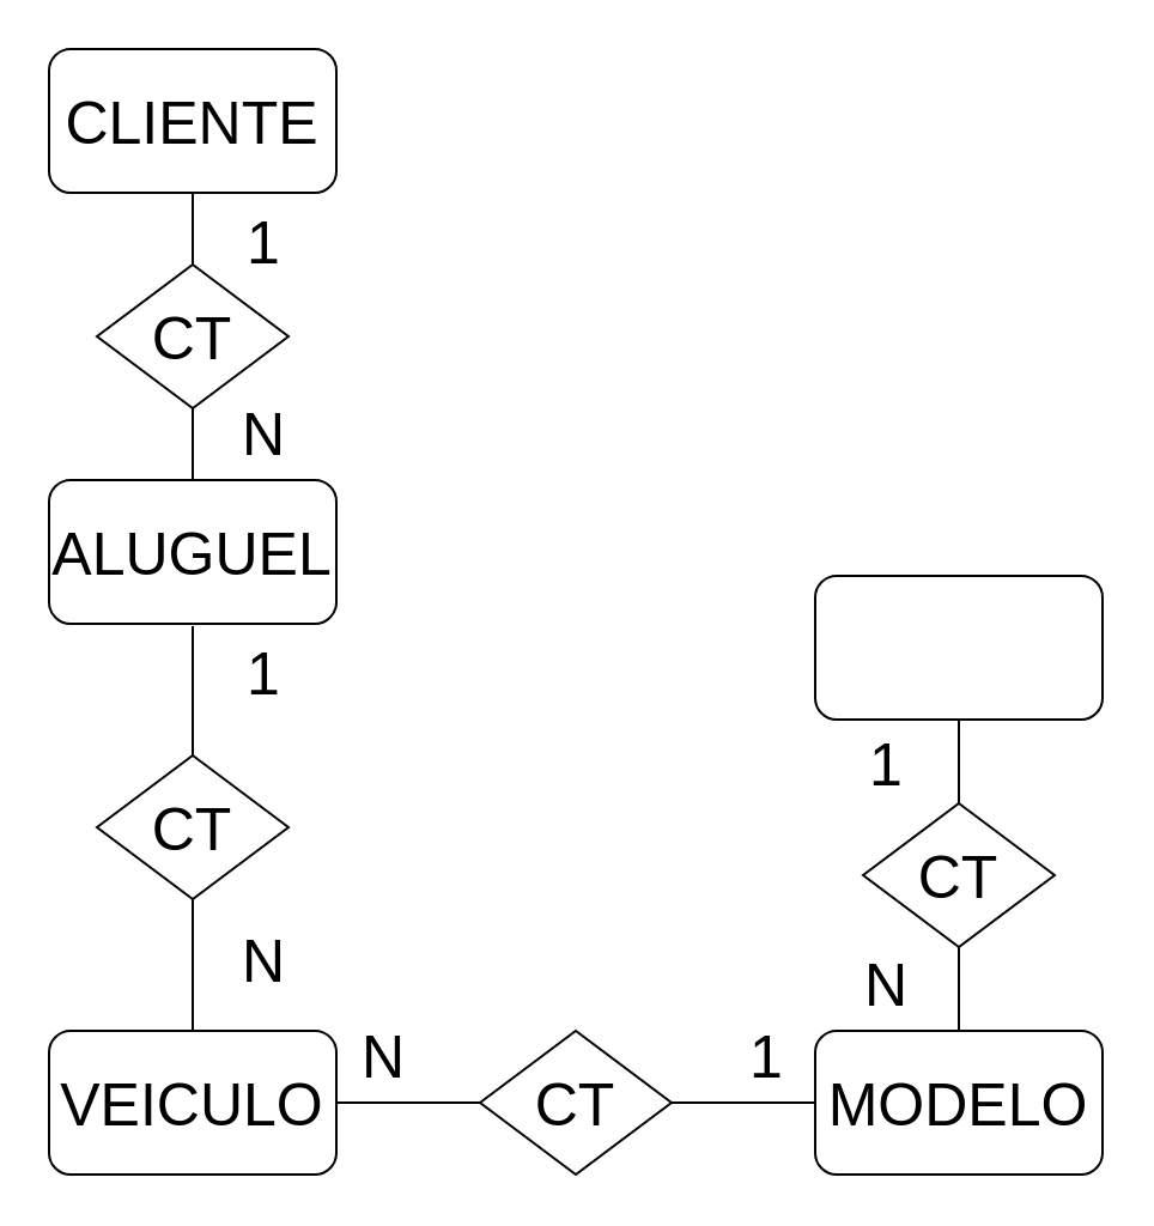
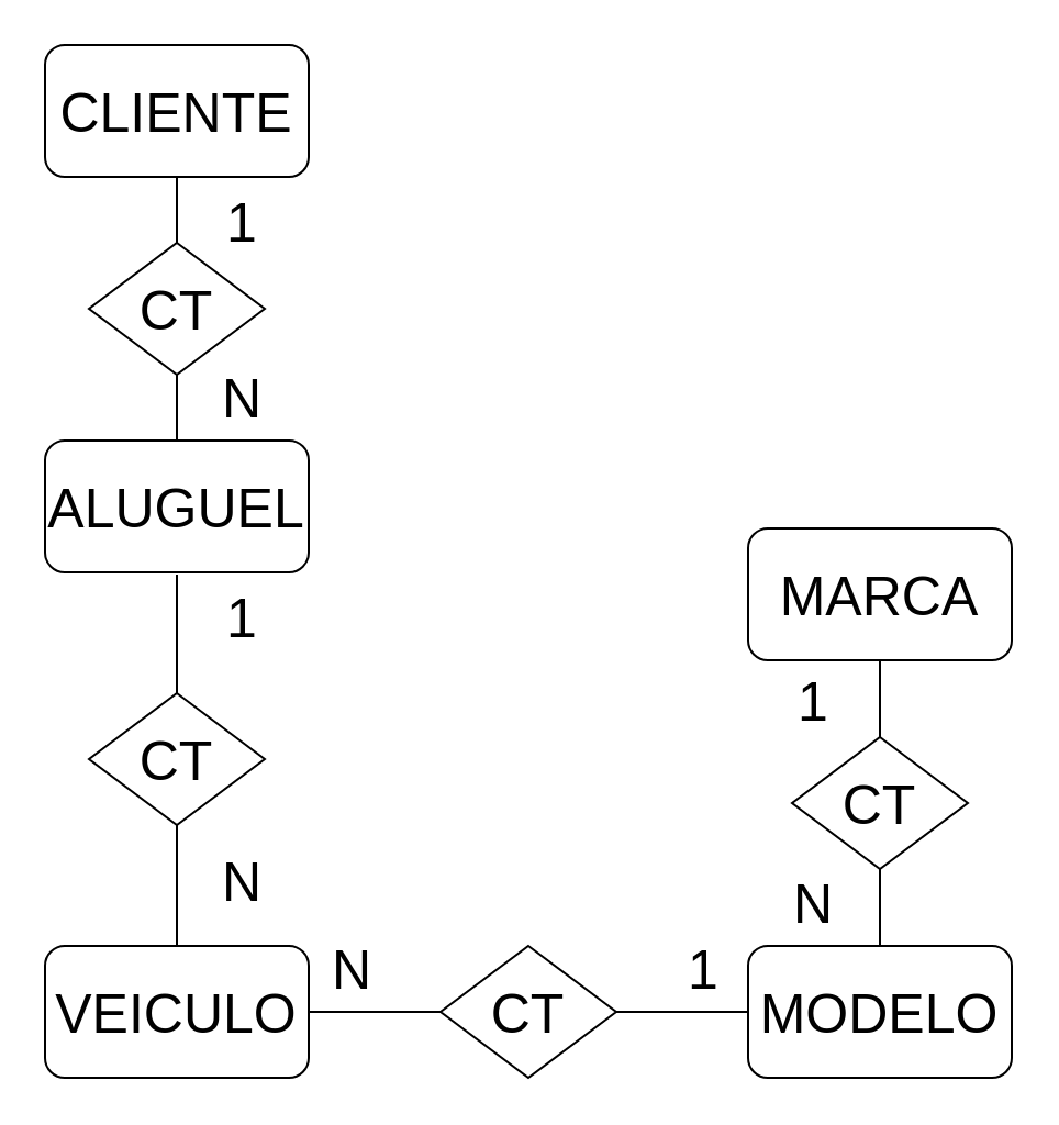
+ <mxCell id="33" value="MARCA" style="text;html=1;strokeColor=none;fillColor=none;align=center;verticalAlign=middle;whiteSpace=wrap;rounded=0;fontSize=25;" vertex="1" parent="1"><mxGeometry x="340" y="240" width="120" height="60" as="geometry" /></mxCell>
